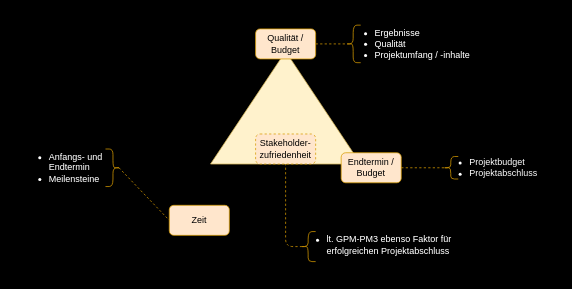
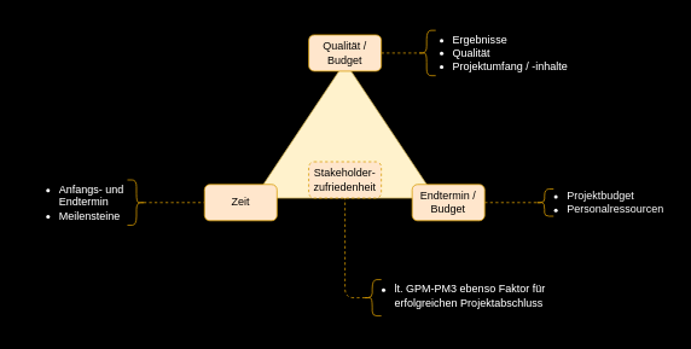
- <mxCell id="10" value="&lt;ul&gt;&lt;li&gt;Projektbudget&lt;/li&gt;&lt;li&gt;Projektabschluss&lt;/li&gt;&lt;/ul&gt;" style="rounded=0;whiteSpace=wrap;html=1;align=left;spacingLeft=3;fillColor=none;strokeColor=none;fontColor=#FFFFFF;" parent="1" vertex="1"><mxGeometry x="580" y="185.5" width="160" height="75" as="geometry" /></mxCell>
+ <mxCell id="10" value="&lt;ul&gt;&lt;li&gt;Projektbudget&lt;/li&gt;&lt;li&gt;Personalressourcen&lt;/li&gt;&lt;/ul&gt;" style="rounded=0;whiteSpace=wrap;html=1;align=left;spacingLeft=3;fillColor=none;strokeColor=none;fontColor=#FFFFFF;" parent="1" vertex="1"><mxGeometry x="580" y="185.5" width="160" height="75" as="geometry" /></mxCell>
- <mxCell id="5" value="Zeit" style="text;html=1;strokeColor=#d79b00;fillColor=#ffe6cc;align=center;verticalAlign=middle;whiteSpace=wrap;rounded=1;" parent="1" vertex="1"><mxGeometry x="225" y="273" width="80" height="40" as="geometry" /></mxCell>
+ <mxCell id="5" value="Zeit" style="text;html=1;strokeColor=#d79b00;fillColor=#ffe6cc;align=center;verticalAlign=middle;whiteSpace=wrap;rounded=1;" parent="1" vertex="1"><mxGeometry x="225" y="203" width="80" height="40" as="geometry" /></mxCell>
